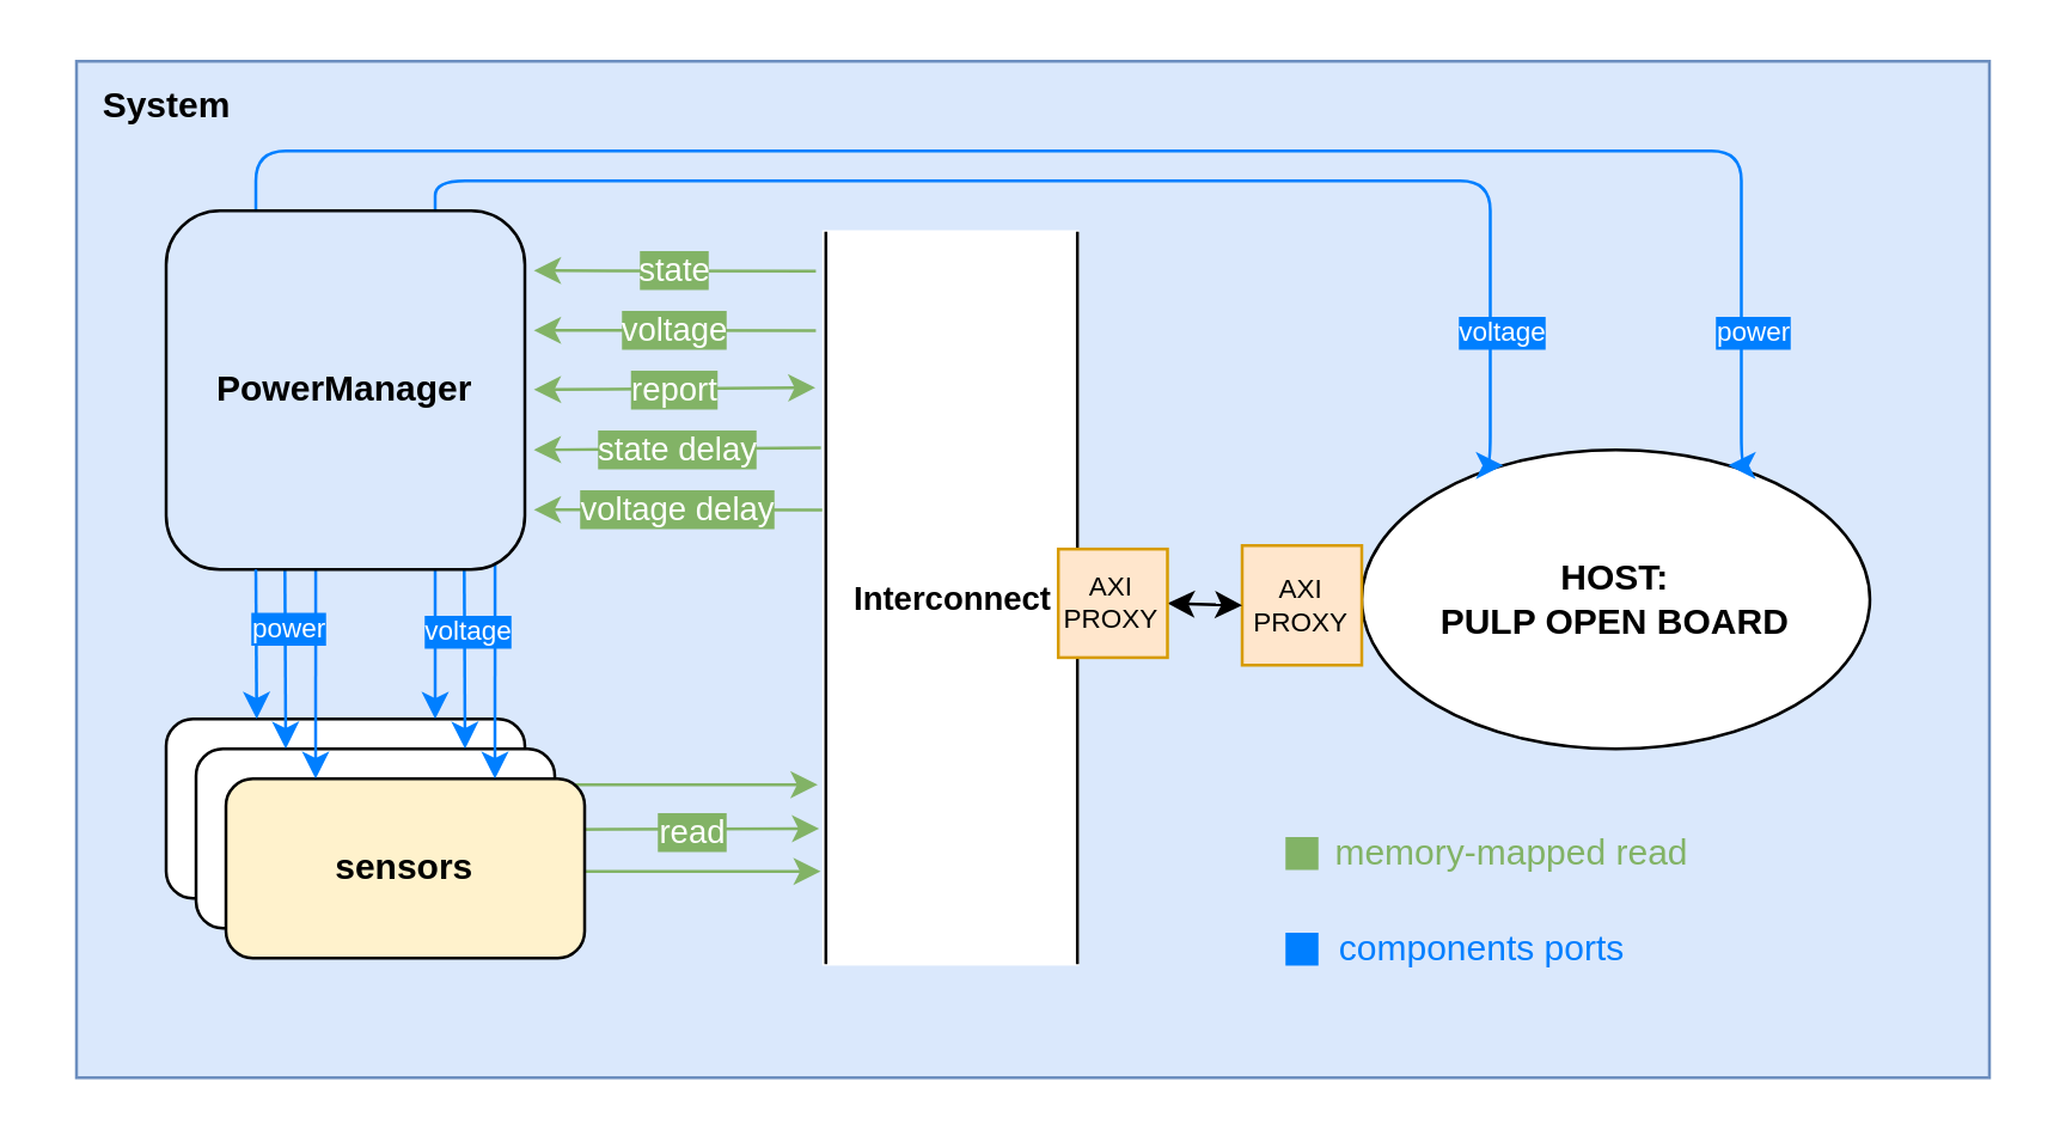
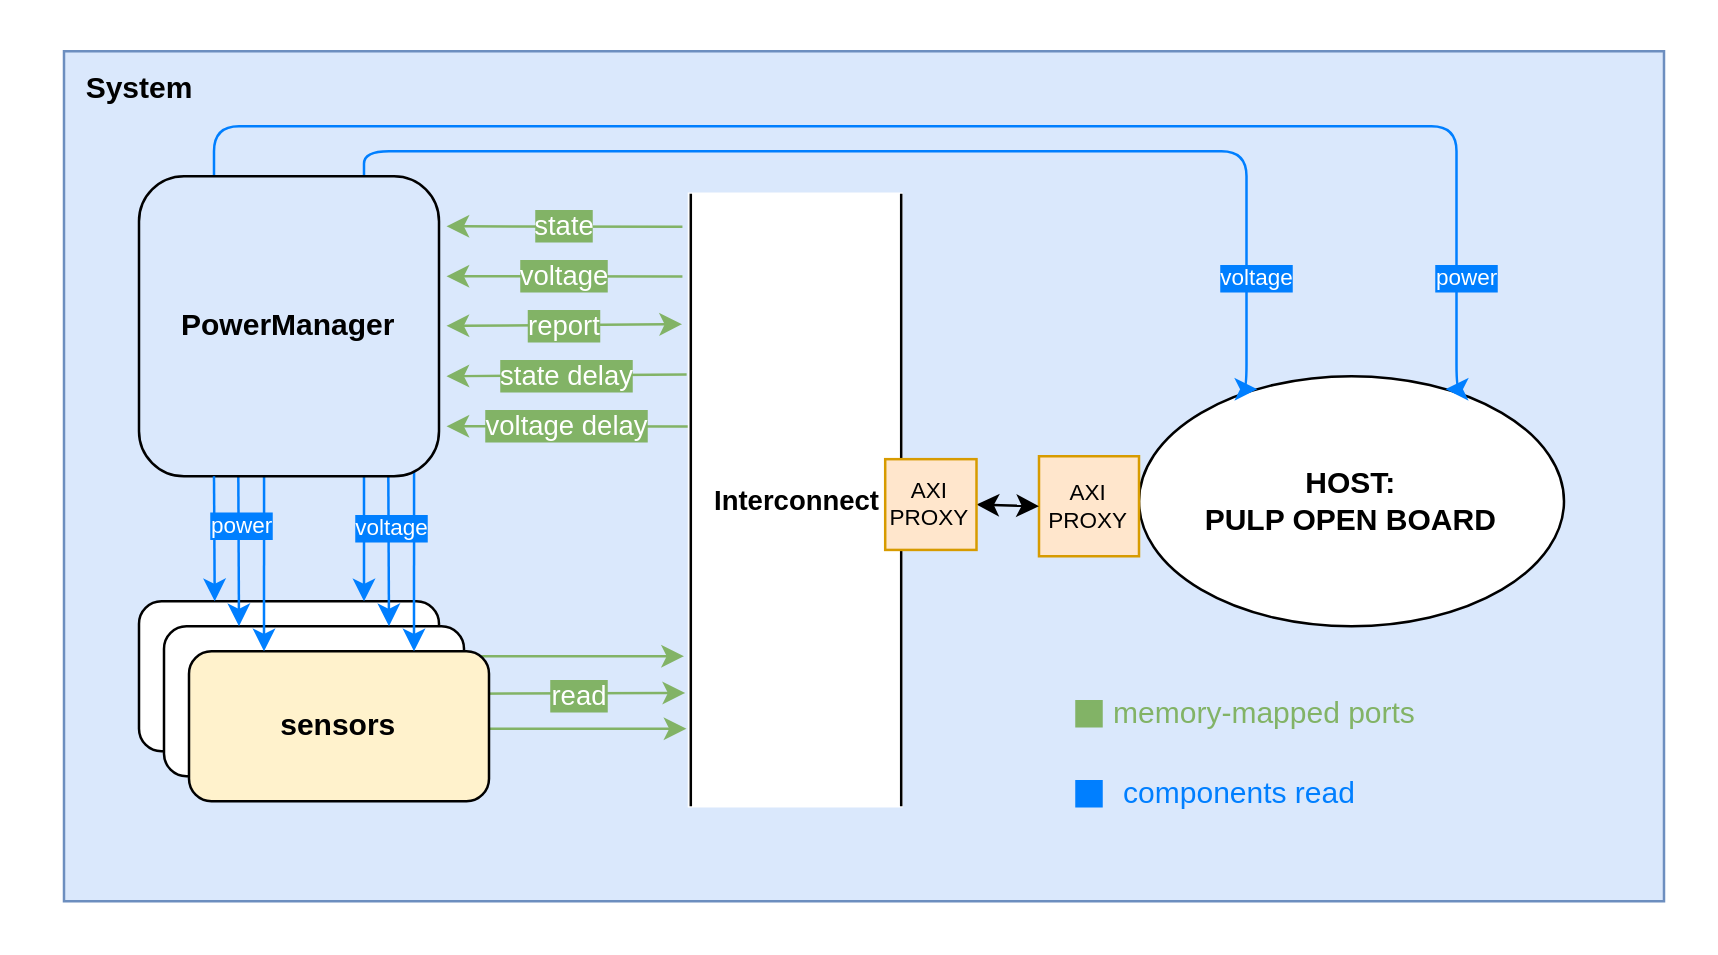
- <mxCell id="38" value="memory-mapped read" style="text;html=1;align=center;verticalAlign=middle;resizable=0;points=[];autosize=1;strokeColor=none;fillColor=none;rounded=0;fontColor=#82B366;" vertex="1" parent="1"><mxGeometry x="435" y="270" width="140" height="30" as="geometry" /></mxCell>
+ <mxCell id="38" value="memory-mapped ports" style="text;html=1;align=center;verticalAlign=middle;resizable=0;points=[];autosize=1;strokeColor=none;fillColor=none;rounded=0;fontColor=#82B366;" vertex="1" parent="1"><mxGeometry x="435" y="270" width="140" height="30" as="geometry" /></mxCell>
- <mxCell id="39" value="components ports" style="text;html=1;align=center;verticalAlign=middle;resizable=0;points=[];autosize=1;strokeColor=none;fillColor=none;rounded=0;fontColor=#007FFF;" vertex="1" parent="1"><mxGeometry x="435" y="302" width="120" height="30" as="geometry" /></mxCell>
+ <mxCell id="39" value="components read" style="text;html=1;align=center;verticalAlign=middle;resizable=0;points=[];autosize=1;strokeColor=none;fillColor=none;rounded=0;fontColor=#007FFF;" vertex="1" parent="1"><mxGeometry x="435" y="302" width="120" height="30" as="geometry" /></mxCell>
